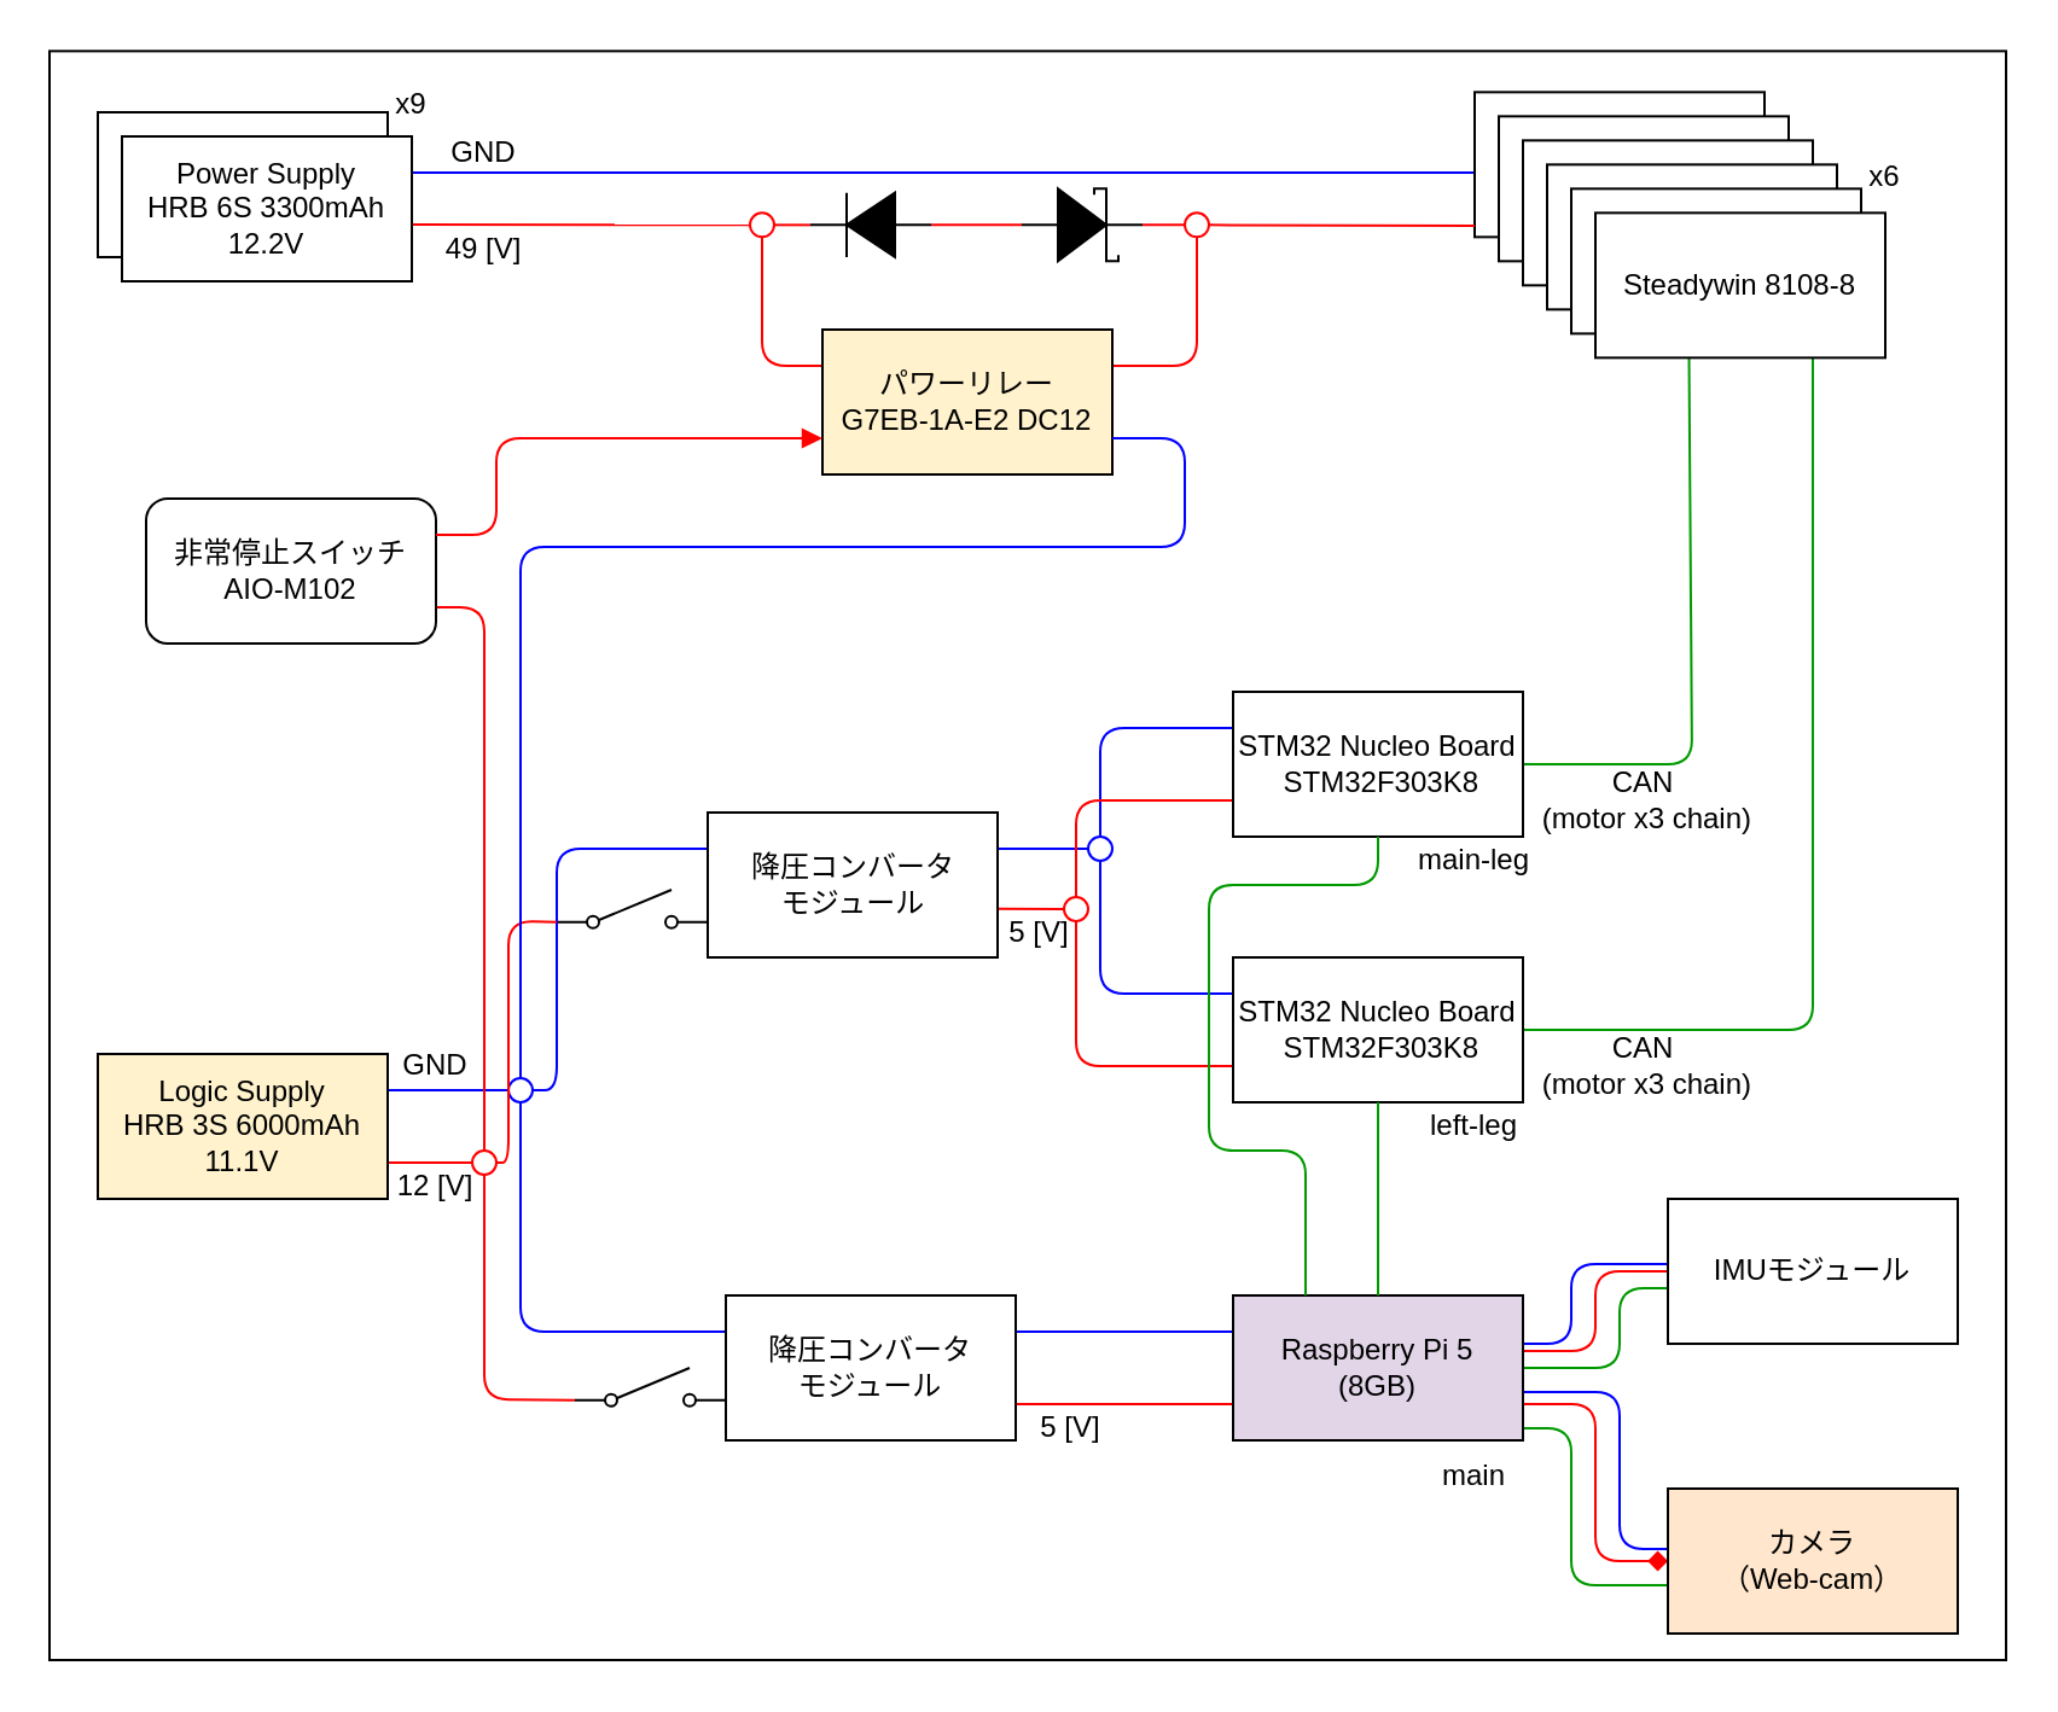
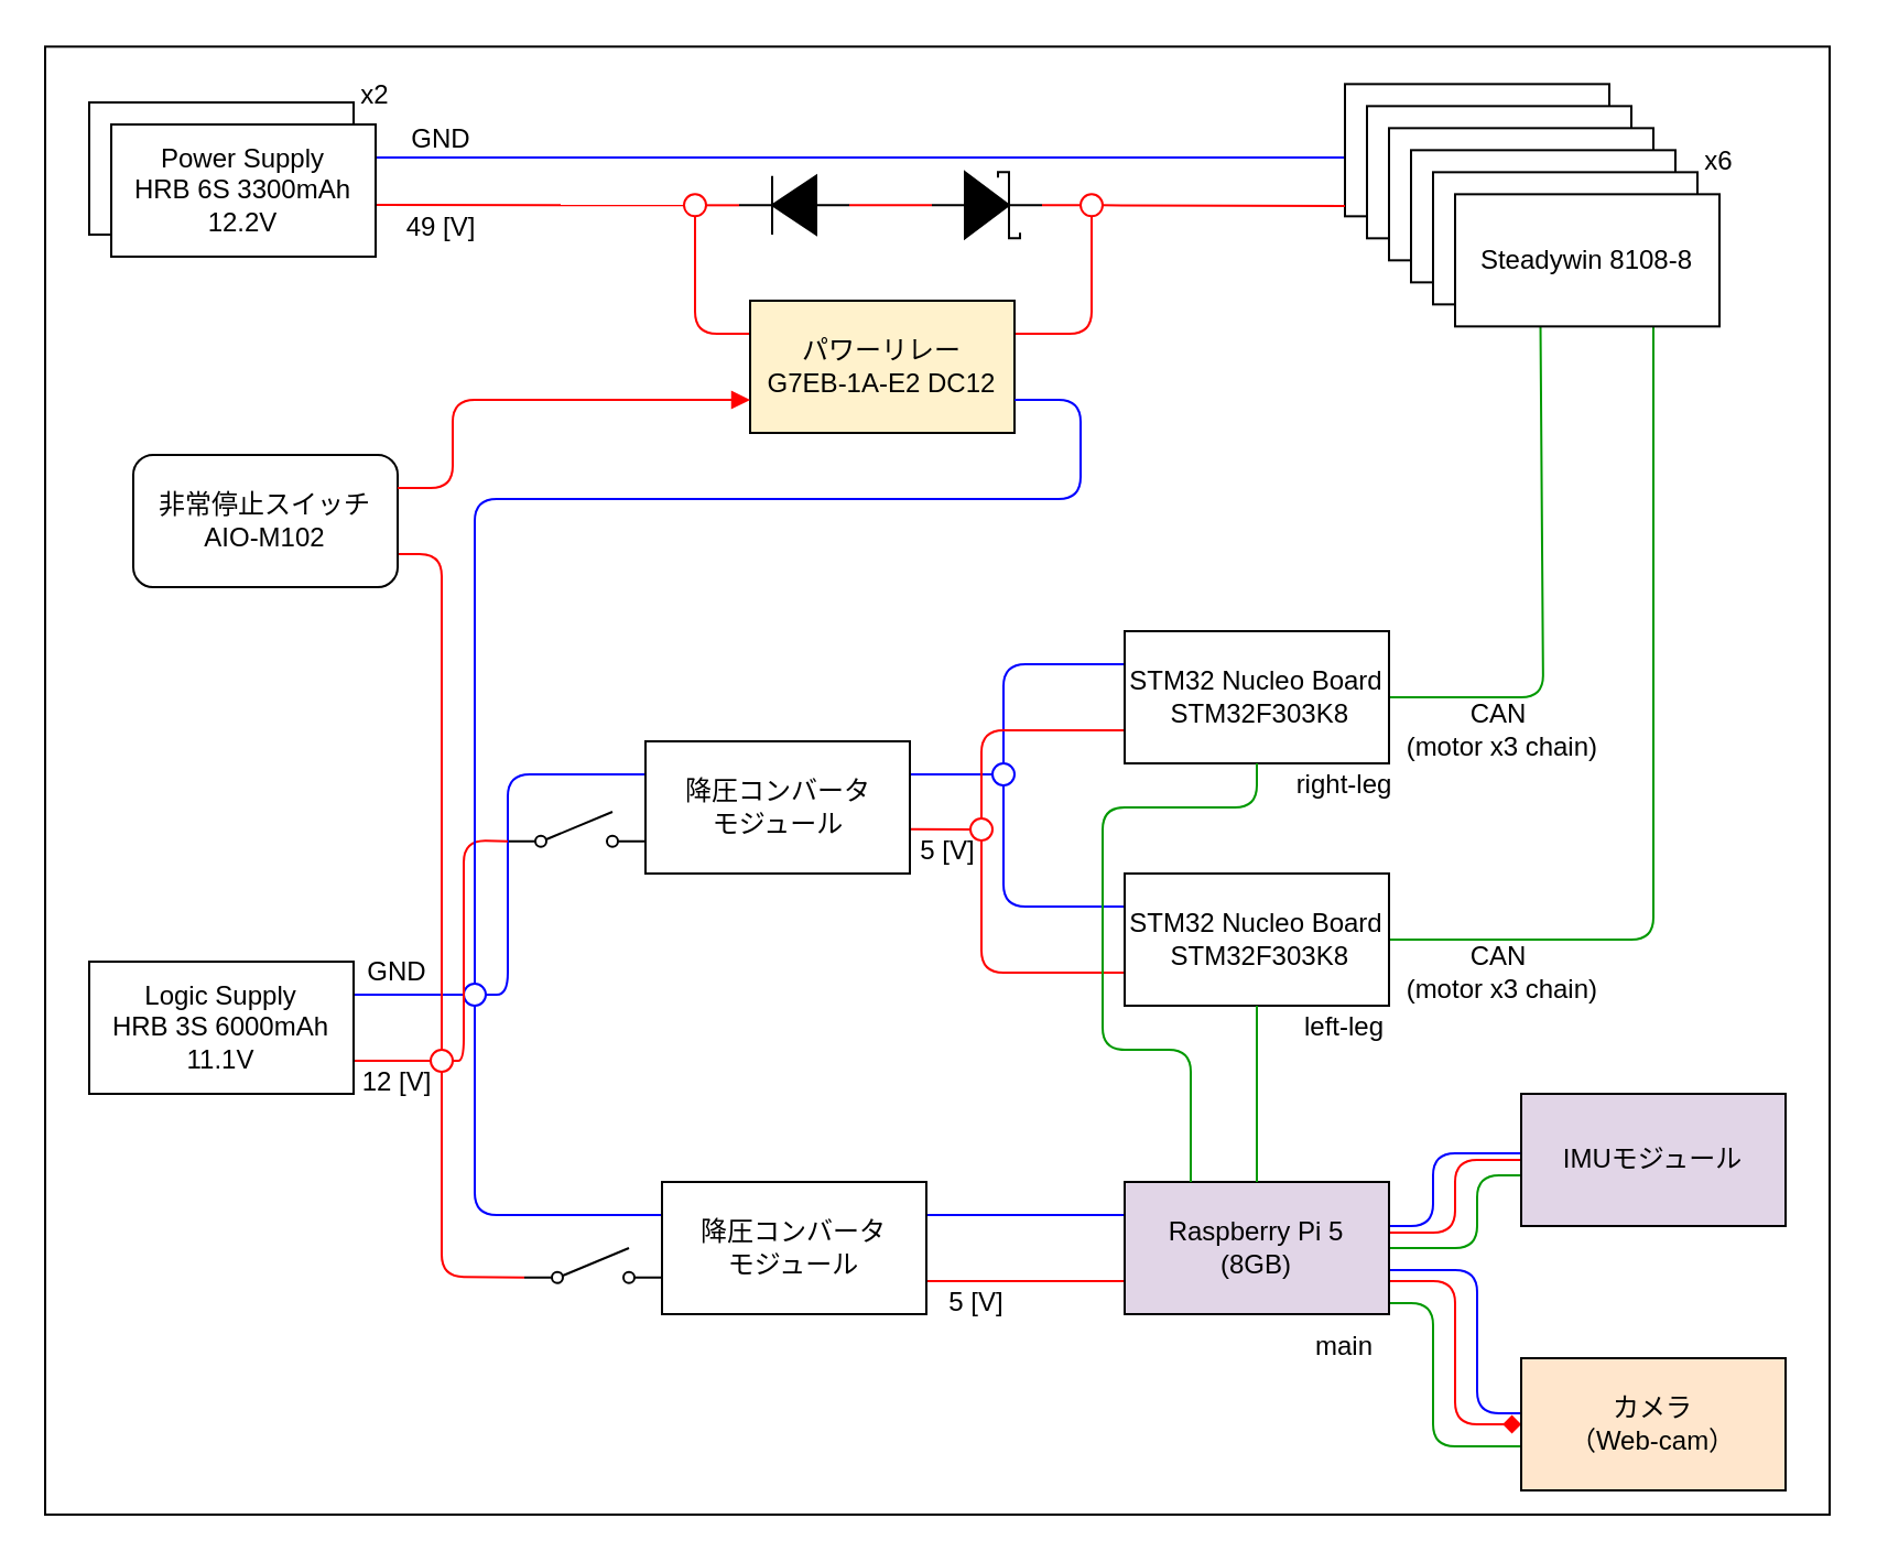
- <mxCell id="65" value="x9" style="text;html=1;strokeColor=none;fillColor=none;align=center;verticalAlign=middle;whiteSpace=wrap;rounded=0;labelBackgroundColor=none;fontColor=#000000;" parent="1" vertex="1"><mxGeometry x="140" y="27.67" width="60" height="30" as="geometry" /></mxCell>
+ <mxCell id="65" value="x2" style="text;html=1;strokeColor=none;fillColor=none;align=center;verticalAlign=middle;whiteSpace=wrap;rounded=0;labelBackgroundColor=none;fontColor=#000000;" parent="1" vertex="1"><mxGeometry x="140" y="27.67" width="60" height="30" as="geometry" /></mxCell>
- <mxCell id="67" value="main-leg" style="text;html=1;strokeColor=none;fillColor=none;align=center;verticalAlign=middle;whiteSpace=wrap;rounded=0;labelBackgroundColor=none;fontColor=#000000;" parent="1" vertex="1"><mxGeometry x="580" y="341" width="60" height="30" as="geometry" /></mxCell>
+ <mxCell id="67" value="right-leg" style="text;html=1;strokeColor=none;fillColor=none;align=center;verticalAlign=middle;whiteSpace=wrap;rounded=0;labelBackgroundColor=none;fontColor=#000000;" parent="1" vertex="1"><mxGeometry x="580" y="341" width="60" height="30" as="geometry" /></mxCell>
- <mxCell id="57" value="Logic Supply&lt;br&gt;HRB 3S 6000mAh 11.1V" style="rounded=0;whiteSpace=wrap;html=1;labelBackgroundColor=none;fontColor=#000000;fillColor=#fff2cc;strokeColor=#000000;" parent="1" vertex="1"><mxGeometry x="40" y="436" width="120" height="60" as="geometry" /></mxCell>
+ <mxCell id="57" value="Logic Supply&lt;br&gt;HRB 3S 6000mAh 11.1V" style="rounded=0;whiteSpace=wrap;html=1;labelBackgroundColor=none;fontColor=#000000;fillColor=#FFFFFF;strokeColor=#000000;" parent="1" vertex="1"><mxGeometry x="40" y="436" width="120" height="60" as="geometry" /></mxCell>
- <mxCell id="60" value="IMUモジュール" style="rounded=0;whiteSpace=wrap;html=1;labelBackgroundColor=none;fontColor=#000000;fillColor=#FFFFFF;strokeColor=#000000;" parent="1" vertex="1"><mxGeometry x="690" y="496" width="120" height="60" as="geometry" /></mxCell>
+ <mxCell id="60" value="IMUモジュール" style="rounded=0;whiteSpace=wrap;html=1;labelBackgroundColor=none;fontColor=#000000;fillColor=#e1d5e7;strokeColor=#000000;" parent="1" vertex="1"><mxGeometry x="690" y="496" width="120" height="60" as="geometry" /></mxCell>
